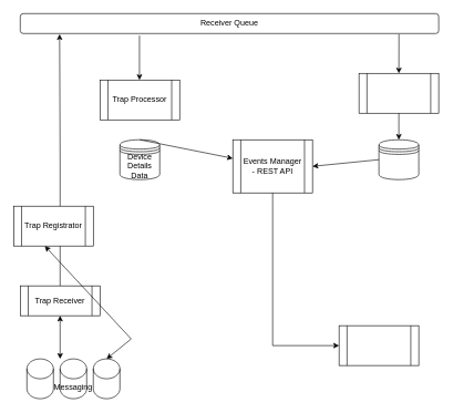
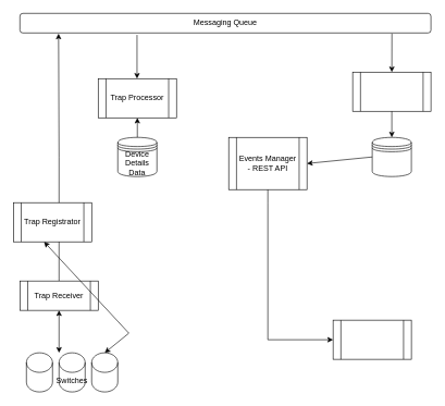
- <mxCell id="2" value="Receiver Queue" style="rounded=1;whiteSpace=wrap;html=1;" parent="1" vertex="1"><mxGeometry x="30" y="20" width="630" height="30" as="geometry" /></mxCell>
+ <mxCell id="2" value="Messaging Queue" style="rounded=1;whiteSpace=wrap;html=1;" parent="1" vertex="1"><mxGeometry x="30" y="20" width="630" height="30" as="geometry" /></mxCell>
- <mxCell id="16" value="" style="endArrow=classic;html=1;rounded=0;exitX=0.5;exitY=0;exitDx=0;exitDy=0;" parent="1" source="5" target="13" edge="1"><mxGeometry width="50" height="50" relative="1" as="geometry"><mxPoint x="280" y="260" as="sourcePoint" /><mxPoint x="330" y="210" as="targetPoint" /></mxGeometry></mxCell>
+ <mxCell id="16" value="" style="endArrow=classic;html=1;rounded=0;exitX=0.5;exitY=0;exitDx=0;exitDy=0;entryX=0.5;entryY=1;entryDx=0;entryDy=0;" parent="1" source="5" target="10" edge="1"><mxGeometry width="50" height="50" relative="1" as="geometry"><mxPoint x="280" y="260" as="sourcePoint" /><mxPoint x="330" y="210" as="targetPoint" /></mxGeometry></mxCell>
- <mxCell id="3" value="Messaging" style="shape=cylinder3;whiteSpace=wrap;html=1;boundedLbl=1;backgroundOutline=1;size=15;" parent="1" vertex="1"><mxGeometry x="90" y="540" width="40" height="60" as="geometry" /></mxCell>
+ <mxCell id="3" value="Switches" style="shape=cylinder3;whiteSpace=wrap;html=1;boundedLbl=1;backgroundOutline=1;size=15;" parent="1" vertex="1"><mxGeometry x="90" y="540" width="40" height="60" as="geometry" /></mxCell>
